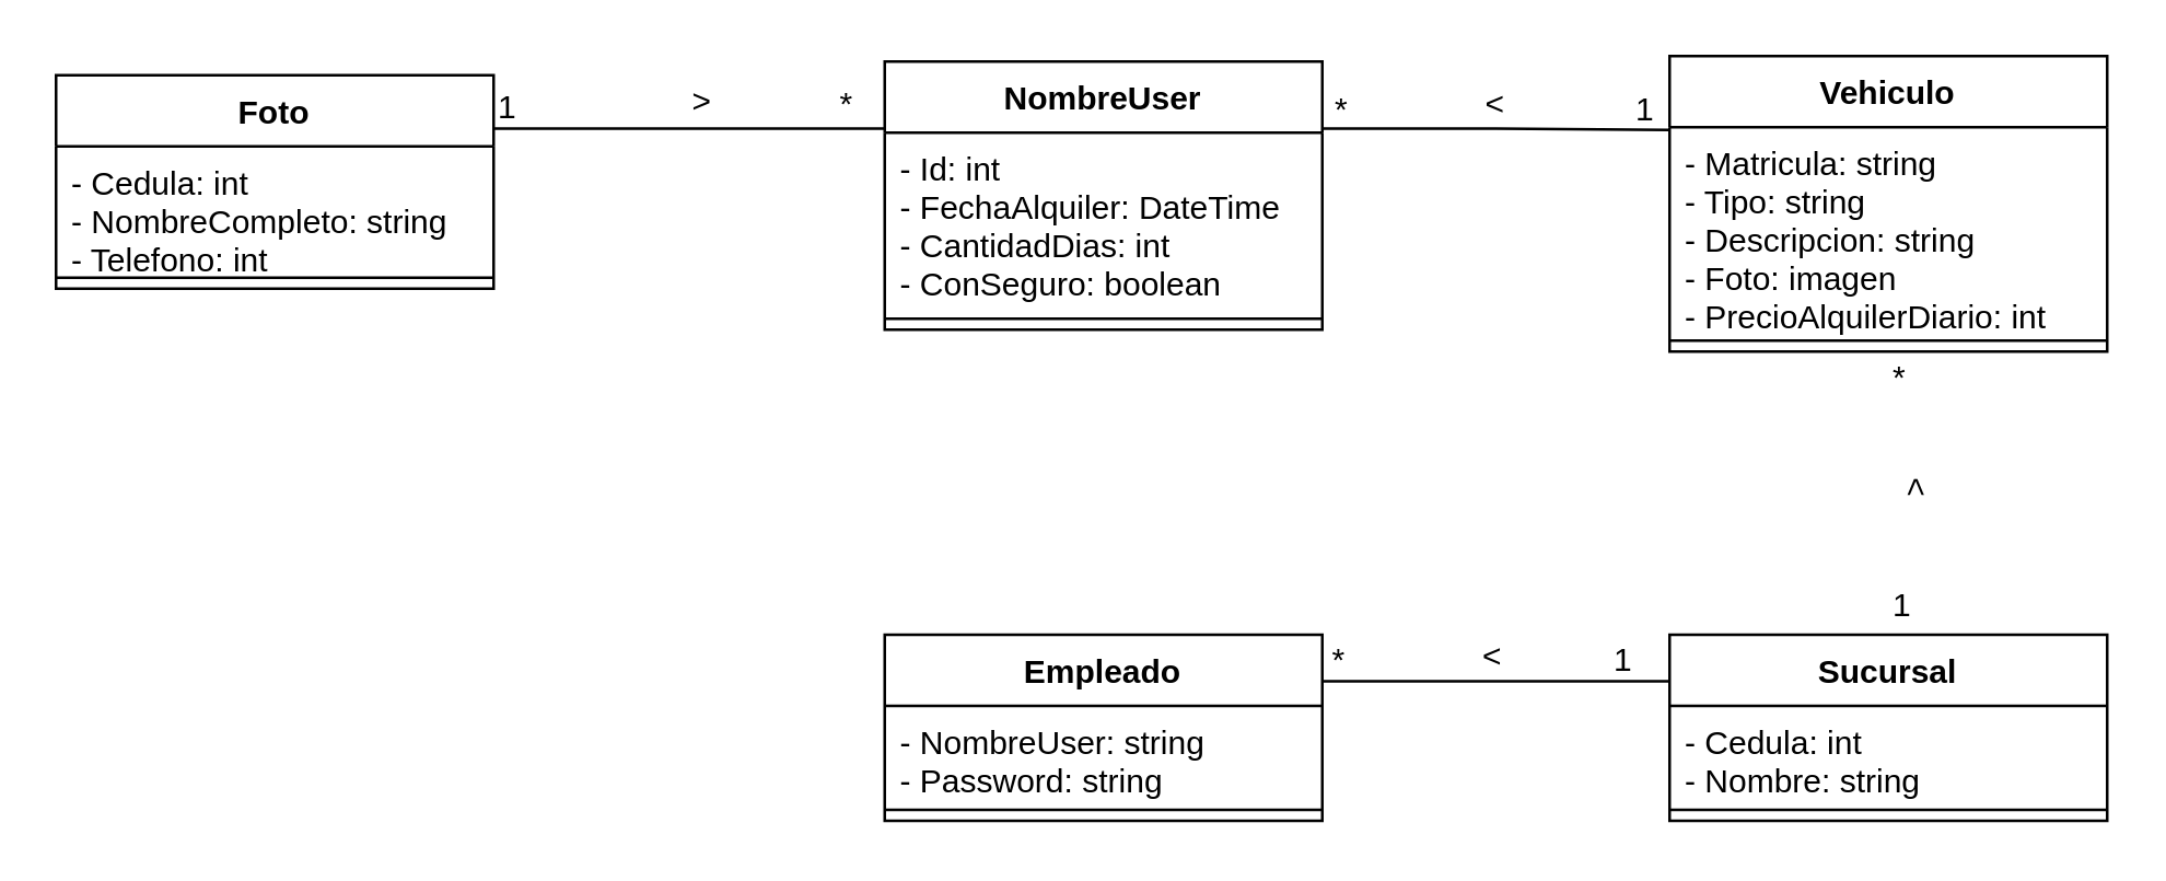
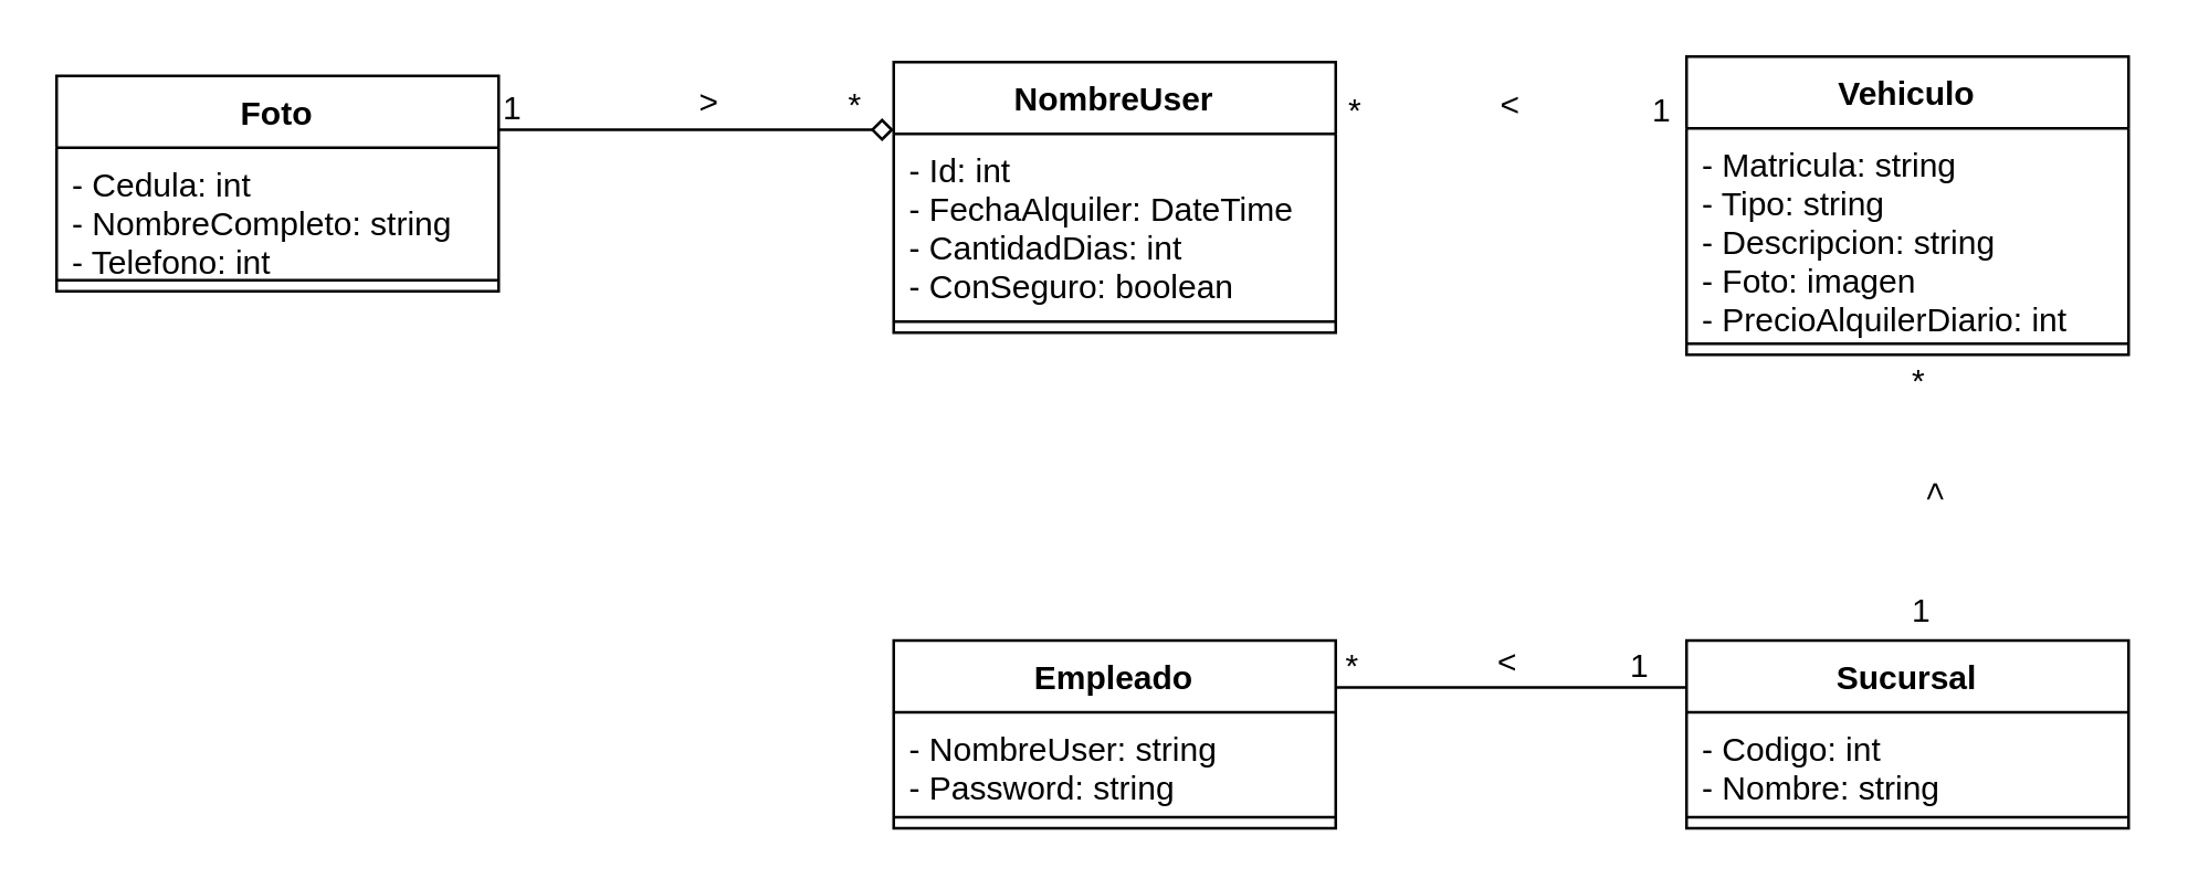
- <mxCell id="8" style="edgeStyle=orthogonalEdgeStyle;rounded=0;orthogonalLoop=1;jettySize=auto;html=1;exitX=1;exitY=0.25;exitDx=0;exitDy=0;entryX=0;entryY=0.25;entryDx=0;entryDy=0;endArrow=none;endFill=0;" edge="1" parent="1" source="9" target="17"><mxGeometry relative="1" as="geometry" /></mxCell>
+ <mxCell id="8" style="edgeStyle=orthogonalEdgeStyle;rounded=0;orthogonalLoop=1;jettySize=auto;html=1;exitX=1;exitY=0.25;exitDx=0;exitDy=0;entryX=0;entryY=0.25;entryDx=0;entryDy=0;endArrow=diamond;endFill=0;" edge="1" parent="1" source="9" target="17"><mxGeometry relative="1" as="geometry" /></mxCell>
- <mxCell id="16" style="edgeStyle=orthogonalEdgeStyle;rounded=0;orthogonalLoop=1;jettySize=auto;html=1;exitX=1;exitY=0.25;exitDx=0;exitDy=0;entryX=0;entryY=0.25;entryDx=0;entryDy=0;startArrow=none;startFill=0;endArrow=none;endFill=0;" edge="1" parent="1" source="17" target="5"><mxGeometry relative="1" as="geometry" /></mxCell>
- <mxCell id="3" value="- Cedula: int&#10;- Nombre: string&#10;" style="text;strokeColor=none;fillColor=none;align=left;verticalAlign=top;spacingLeft=4;spacingRight=4;overflow=hidden;rotatable=0;points=[[0,0.5],[1,0.5]];portConstraint=eastwest;" parent="2" vertex="1"><mxGeometry y="26" width="160" height="34" as="geometry" /></mxCell>
+ <mxCell id="3" value="- Codigo: int&#10;- Nombre: string&#10;" style="text;strokeColor=none;fillColor=none;align=left;verticalAlign=top;spacingLeft=4;spacingRight=4;overflow=hidden;rotatable=0;points=[[0,0.5],[1,0.5]];portConstraint=eastwest;" parent="2" vertex="1"><mxGeometry y="26" width="160" height="34" as="geometry" /></mxCell>
